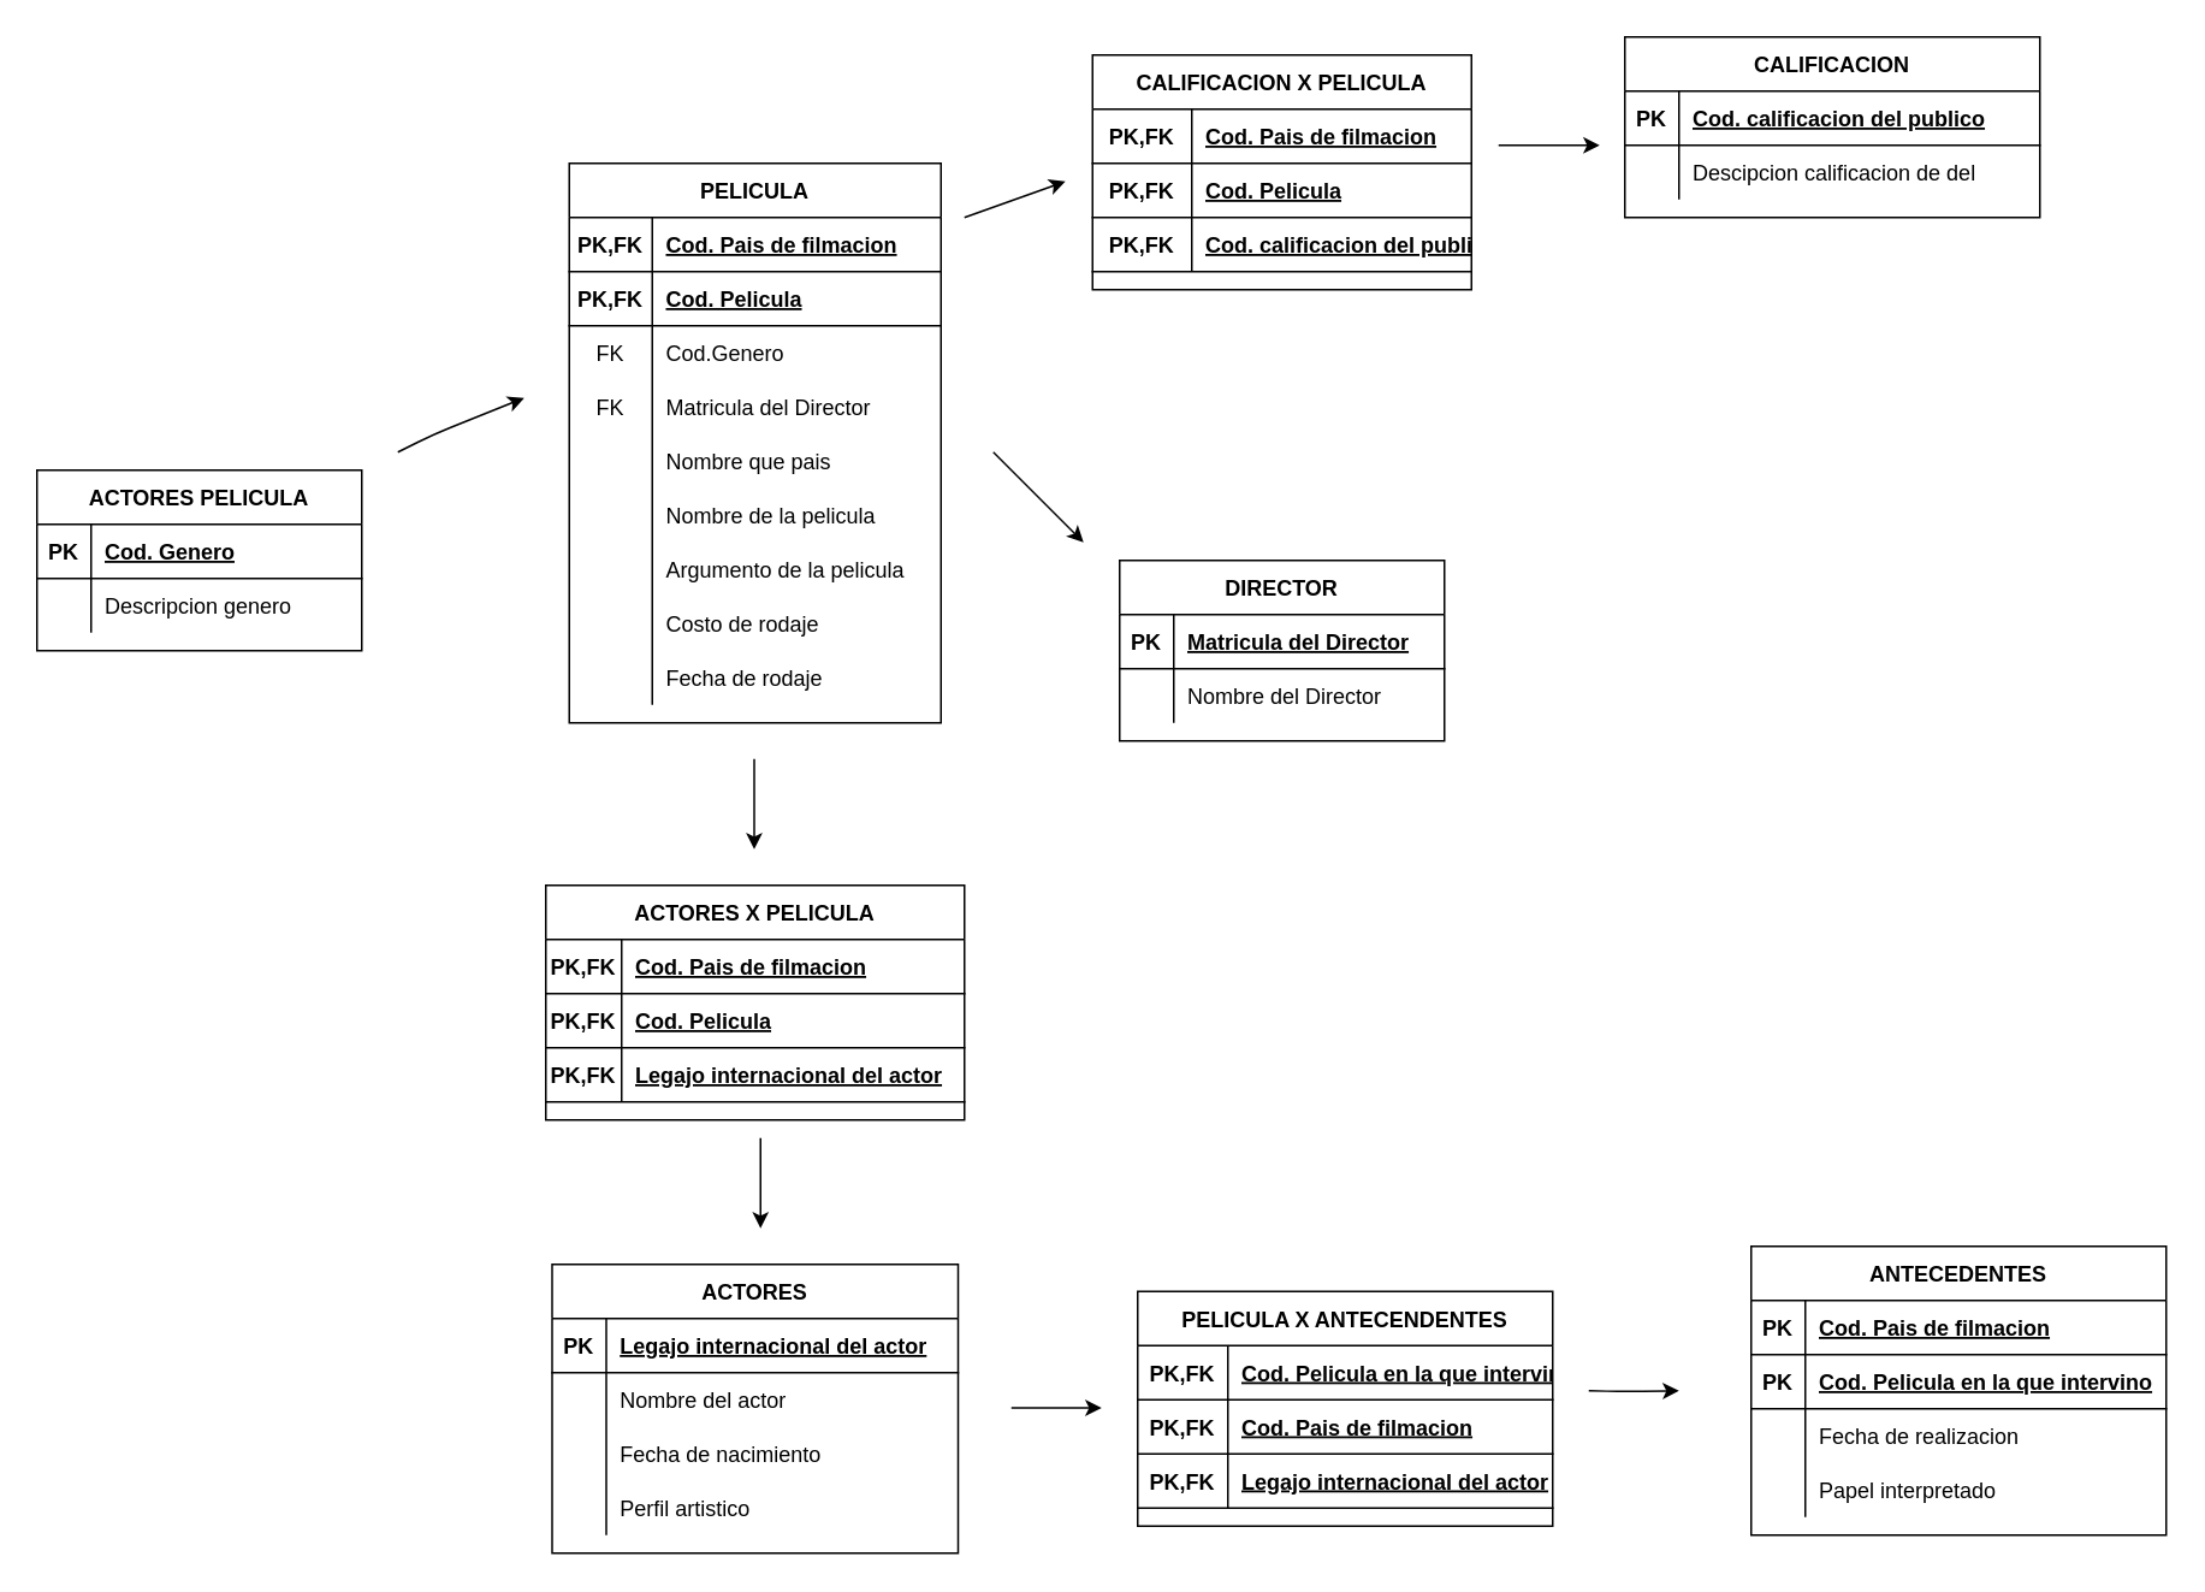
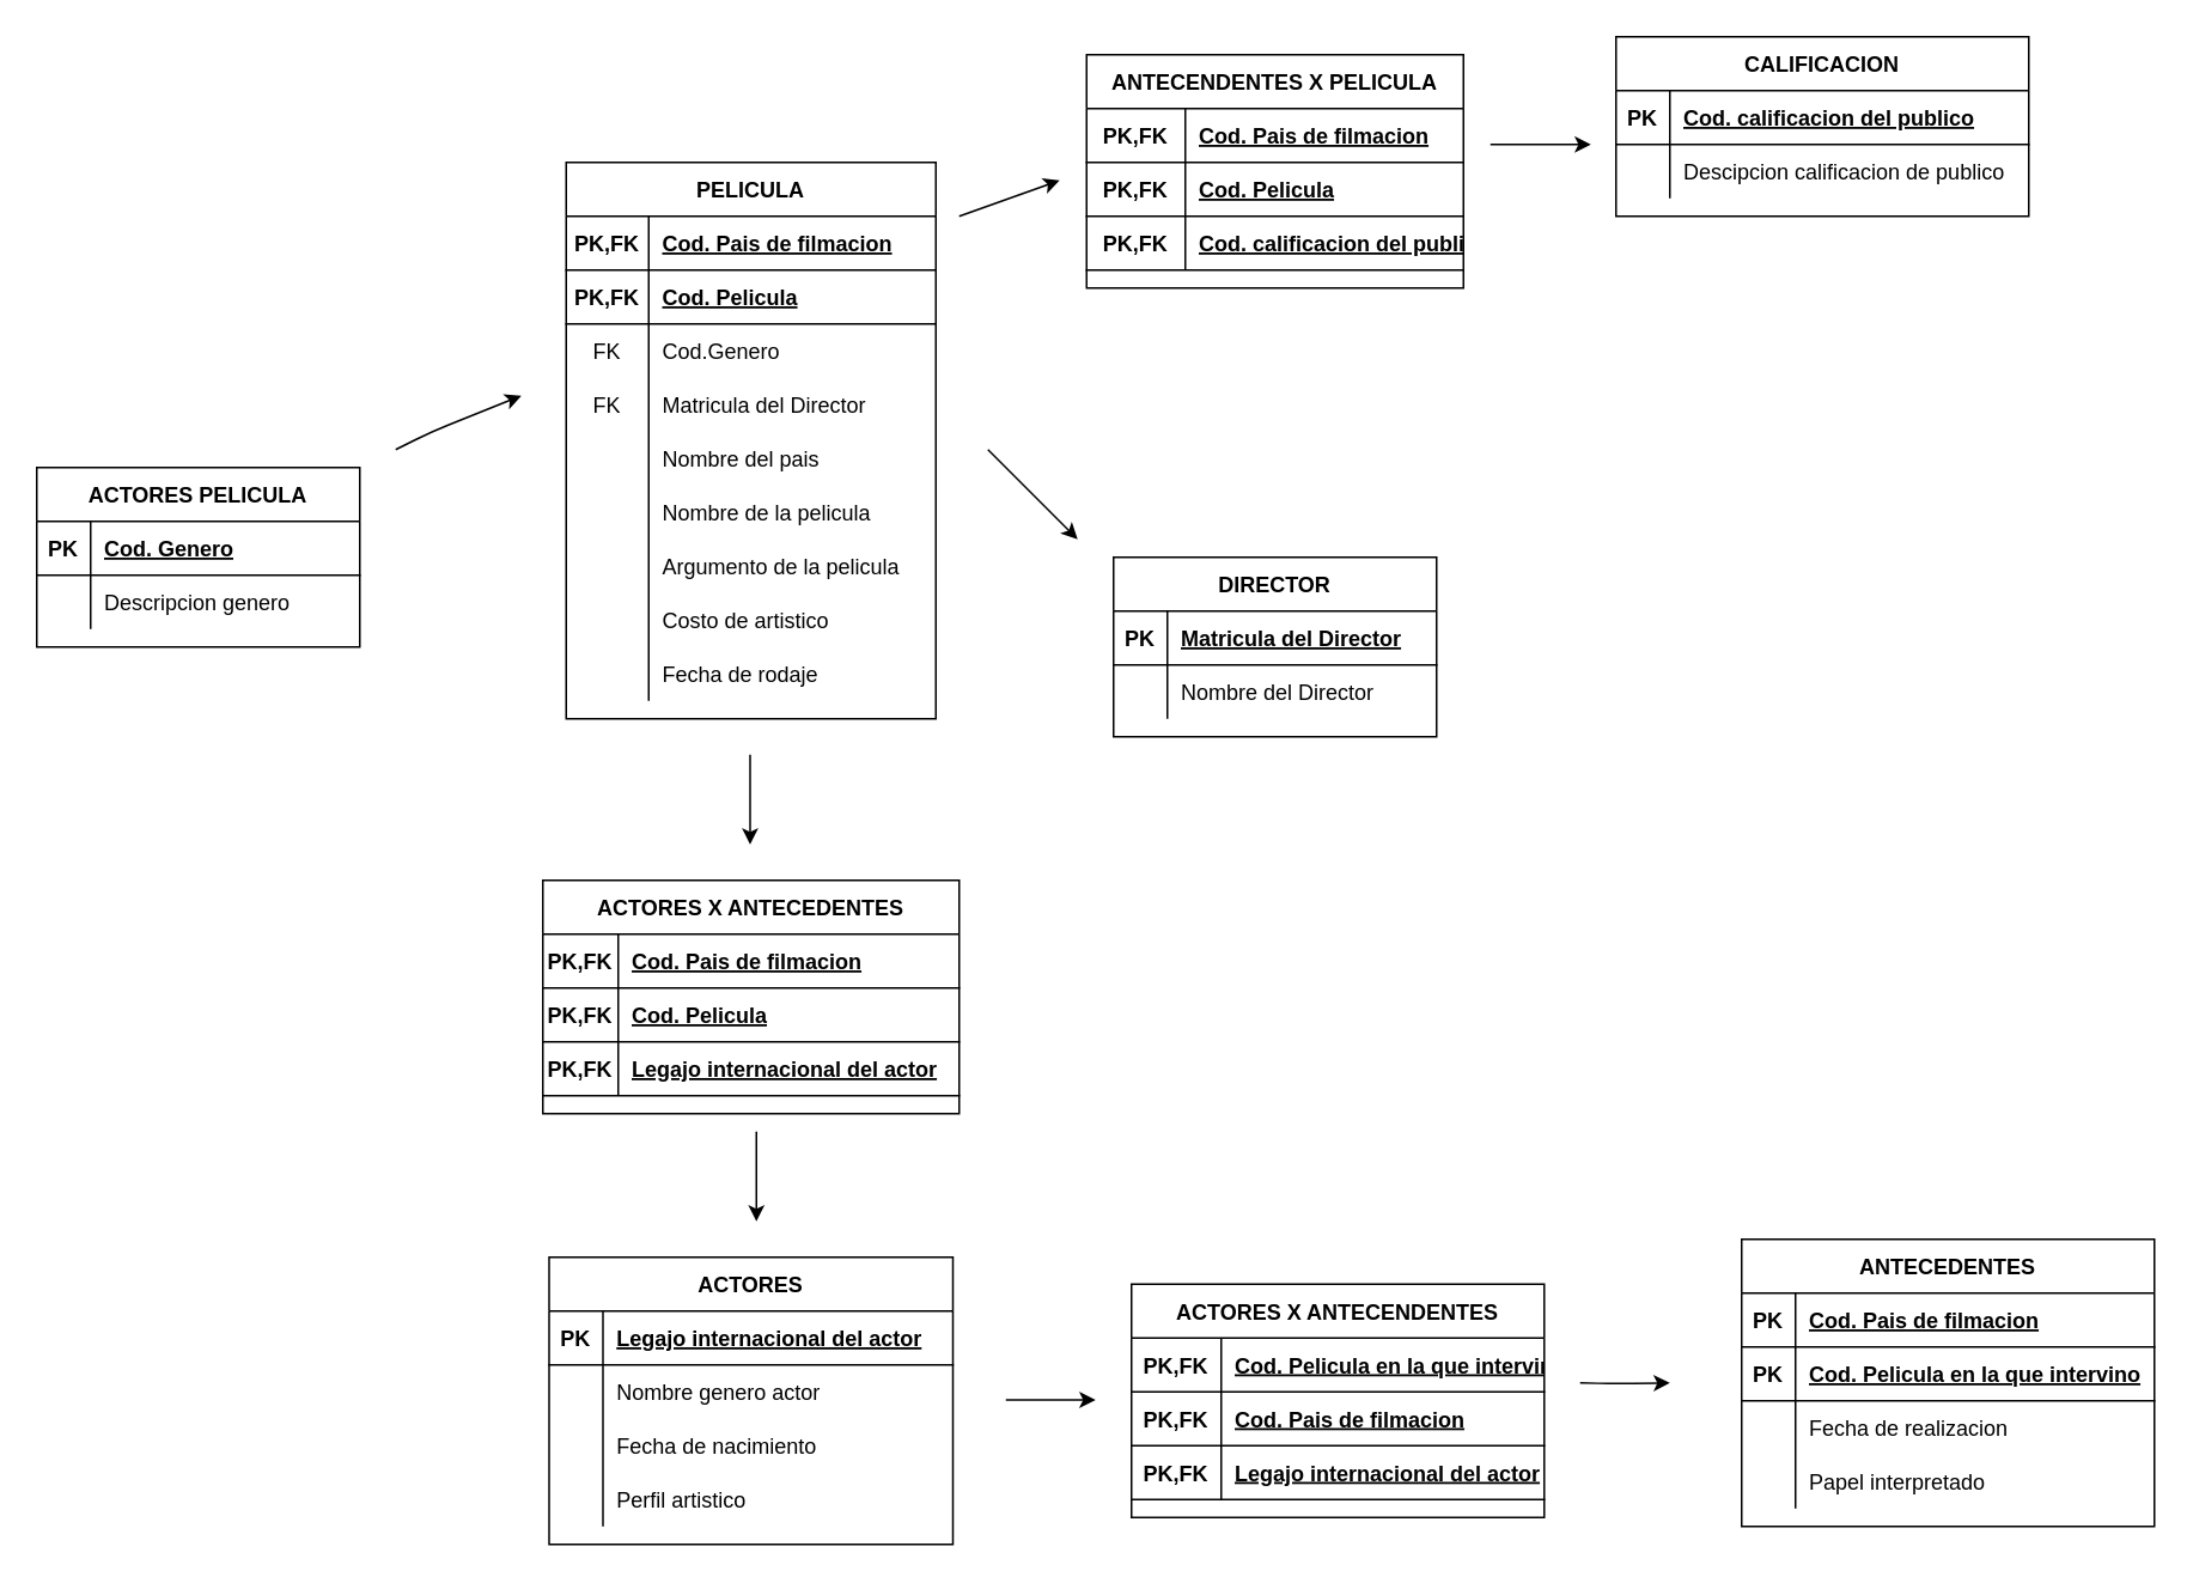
- <mxCell id="96" value="CALIFICACION X PELICULA" style="shape=table;startSize=30;container=1;collapsible=1;childLayout=tableLayout;fixedRows=1;rowLines=0;fontStyle=1;align=center;resizeLast=1;" vertex="1" parent="1"><mxGeometry x="605" y="30" width="210" height="130" as="geometry" /></mxCell>
+ <mxCell id="96" value="ANTECENDENTES X PELICULA" style="shape=table;startSize=30;container=1;collapsible=1;childLayout=tableLayout;fixedRows=1;rowLines=0;fontStyle=1;align=center;resizeLast=1;" vertex="1" parent="1"><mxGeometry x="605" y="30" width="210" height="130" as="geometry" /></mxCell>
- <mxCell id="114" value="Descipcion calificacion de del" style="shape=partialRectangle;connectable=0;fillColor=none;top=0;left=0;bottom=0;right=0;align=left;spacingLeft=6;overflow=hidden;" vertex="1" parent="112"><mxGeometry x="30" width="200" height="30" as="geometry" /></mxCell>
+ <mxCell id="114" value="Descipcion calificacion de publico" style="shape=partialRectangle;connectable=0;fillColor=none;top=0;left=0;bottom=0;right=0;align=left;spacingLeft=6;overflow=hidden;" vertex="1" parent="112"><mxGeometry x="30" width="200" height="30" as="geometry" /></mxCell>
- <mxCell id="17" value="Nombre que pais" style="shape=partialRectangle;connectable=0;fillColor=none;top=0;left=0;bottom=0;right=0;align=left;spacingLeft=6;overflow=hidden;" vertex="1" parent="15"><mxGeometry x="46" width="160" height="30" as="geometry" /></mxCell>
+ <mxCell id="17" value="Nombre del pais" style="shape=partialRectangle;connectable=0;fillColor=none;top=0;left=0;bottom=0;right=0;align=left;spacingLeft=6;overflow=hidden;" vertex="1" parent="15"><mxGeometry x="46" width="160" height="30" as="geometry" /></mxCell>
- <mxCell id="26" value="Costo de rodaje" style="shape=partialRectangle;connectable=0;fillColor=none;top=0;left=0;bottom=0;right=0;align=left;spacingLeft=6;overflow=hidden;" vertex="1" parent="24"><mxGeometry x="46" width="160" height="30" as="geometry" /></mxCell>
+ <mxCell id="26" value="Costo de artistico" style="shape=partialRectangle;connectable=0;fillColor=none;top=0;left=0;bottom=0;right=0;align=left;spacingLeft=6;overflow=hidden;" vertex="1" parent="24"><mxGeometry x="46" width="160" height="30" as="geometry" /></mxCell>
- <mxCell id="59" value="ACTORES X PELICULA" style="shape=table;startSize=30;container=1;collapsible=1;childLayout=tableLayout;fixedRows=1;rowLines=0;fontStyle=1;align=center;resizeLast=1;" vertex="1" parent="1"><mxGeometry x="302" y="490" width="232" height="130" as="geometry" /></mxCell>
+ <mxCell id="59" value="ACTORES X ANTECEDENTES" style="shape=table;startSize=30;container=1;collapsible=1;childLayout=tableLayout;fixedRows=1;rowLines=0;fontStyle=1;align=center;resizeLast=1;" vertex="1" parent="1"><mxGeometry x="302" y="490" width="232" height="130" as="geometry" /></mxCell>
- <mxCell id="71" value="PELICULA X ANTECENDENTES" style="shape=table;startSize=30;container=1;collapsible=1;childLayout=tableLayout;fixedRows=1;rowLines=0;fontStyle=1;align=center;resizeLast=1;" vertex="1" parent="1"><mxGeometry x="630" y="715" width="230" height="130" as="geometry" /></mxCell>
+ <mxCell id="71" value="ACTORES X ANTECENDENTES" style="shape=table;startSize=30;container=1;collapsible=1;childLayout=tableLayout;fixedRows=1;rowLines=0;fontStyle=1;align=center;resizeLast=1;" vertex="1" parent="1"><mxGeometry x="630" y="715" width="230" height="130" as="geometry" /></mxCell>
- <mxCell id="52" value="Nombre del actor" style="shape=partialRectangle;connectable=0;fillColor=none;top=0;left=0;bottom=0;right=0;align=left;spacingLeft=6;overflow=hidden;" vertex="1" parent="50"><mxGeometry x="30" width="195" height="30" as="geometry" /></mxCell>
+ <mxCell id="52" value="Nombre genero actor" style="shape=partialRectangle;connectable=0;fillColor=none;top=0;left=0;bottom=0;right=0;align=left;spacingLeft=6;overflow=hidden;" vertex="1" parent="50"><mxGeometry x="30" width="195" height="30" as="geometry" /></mxCell>
